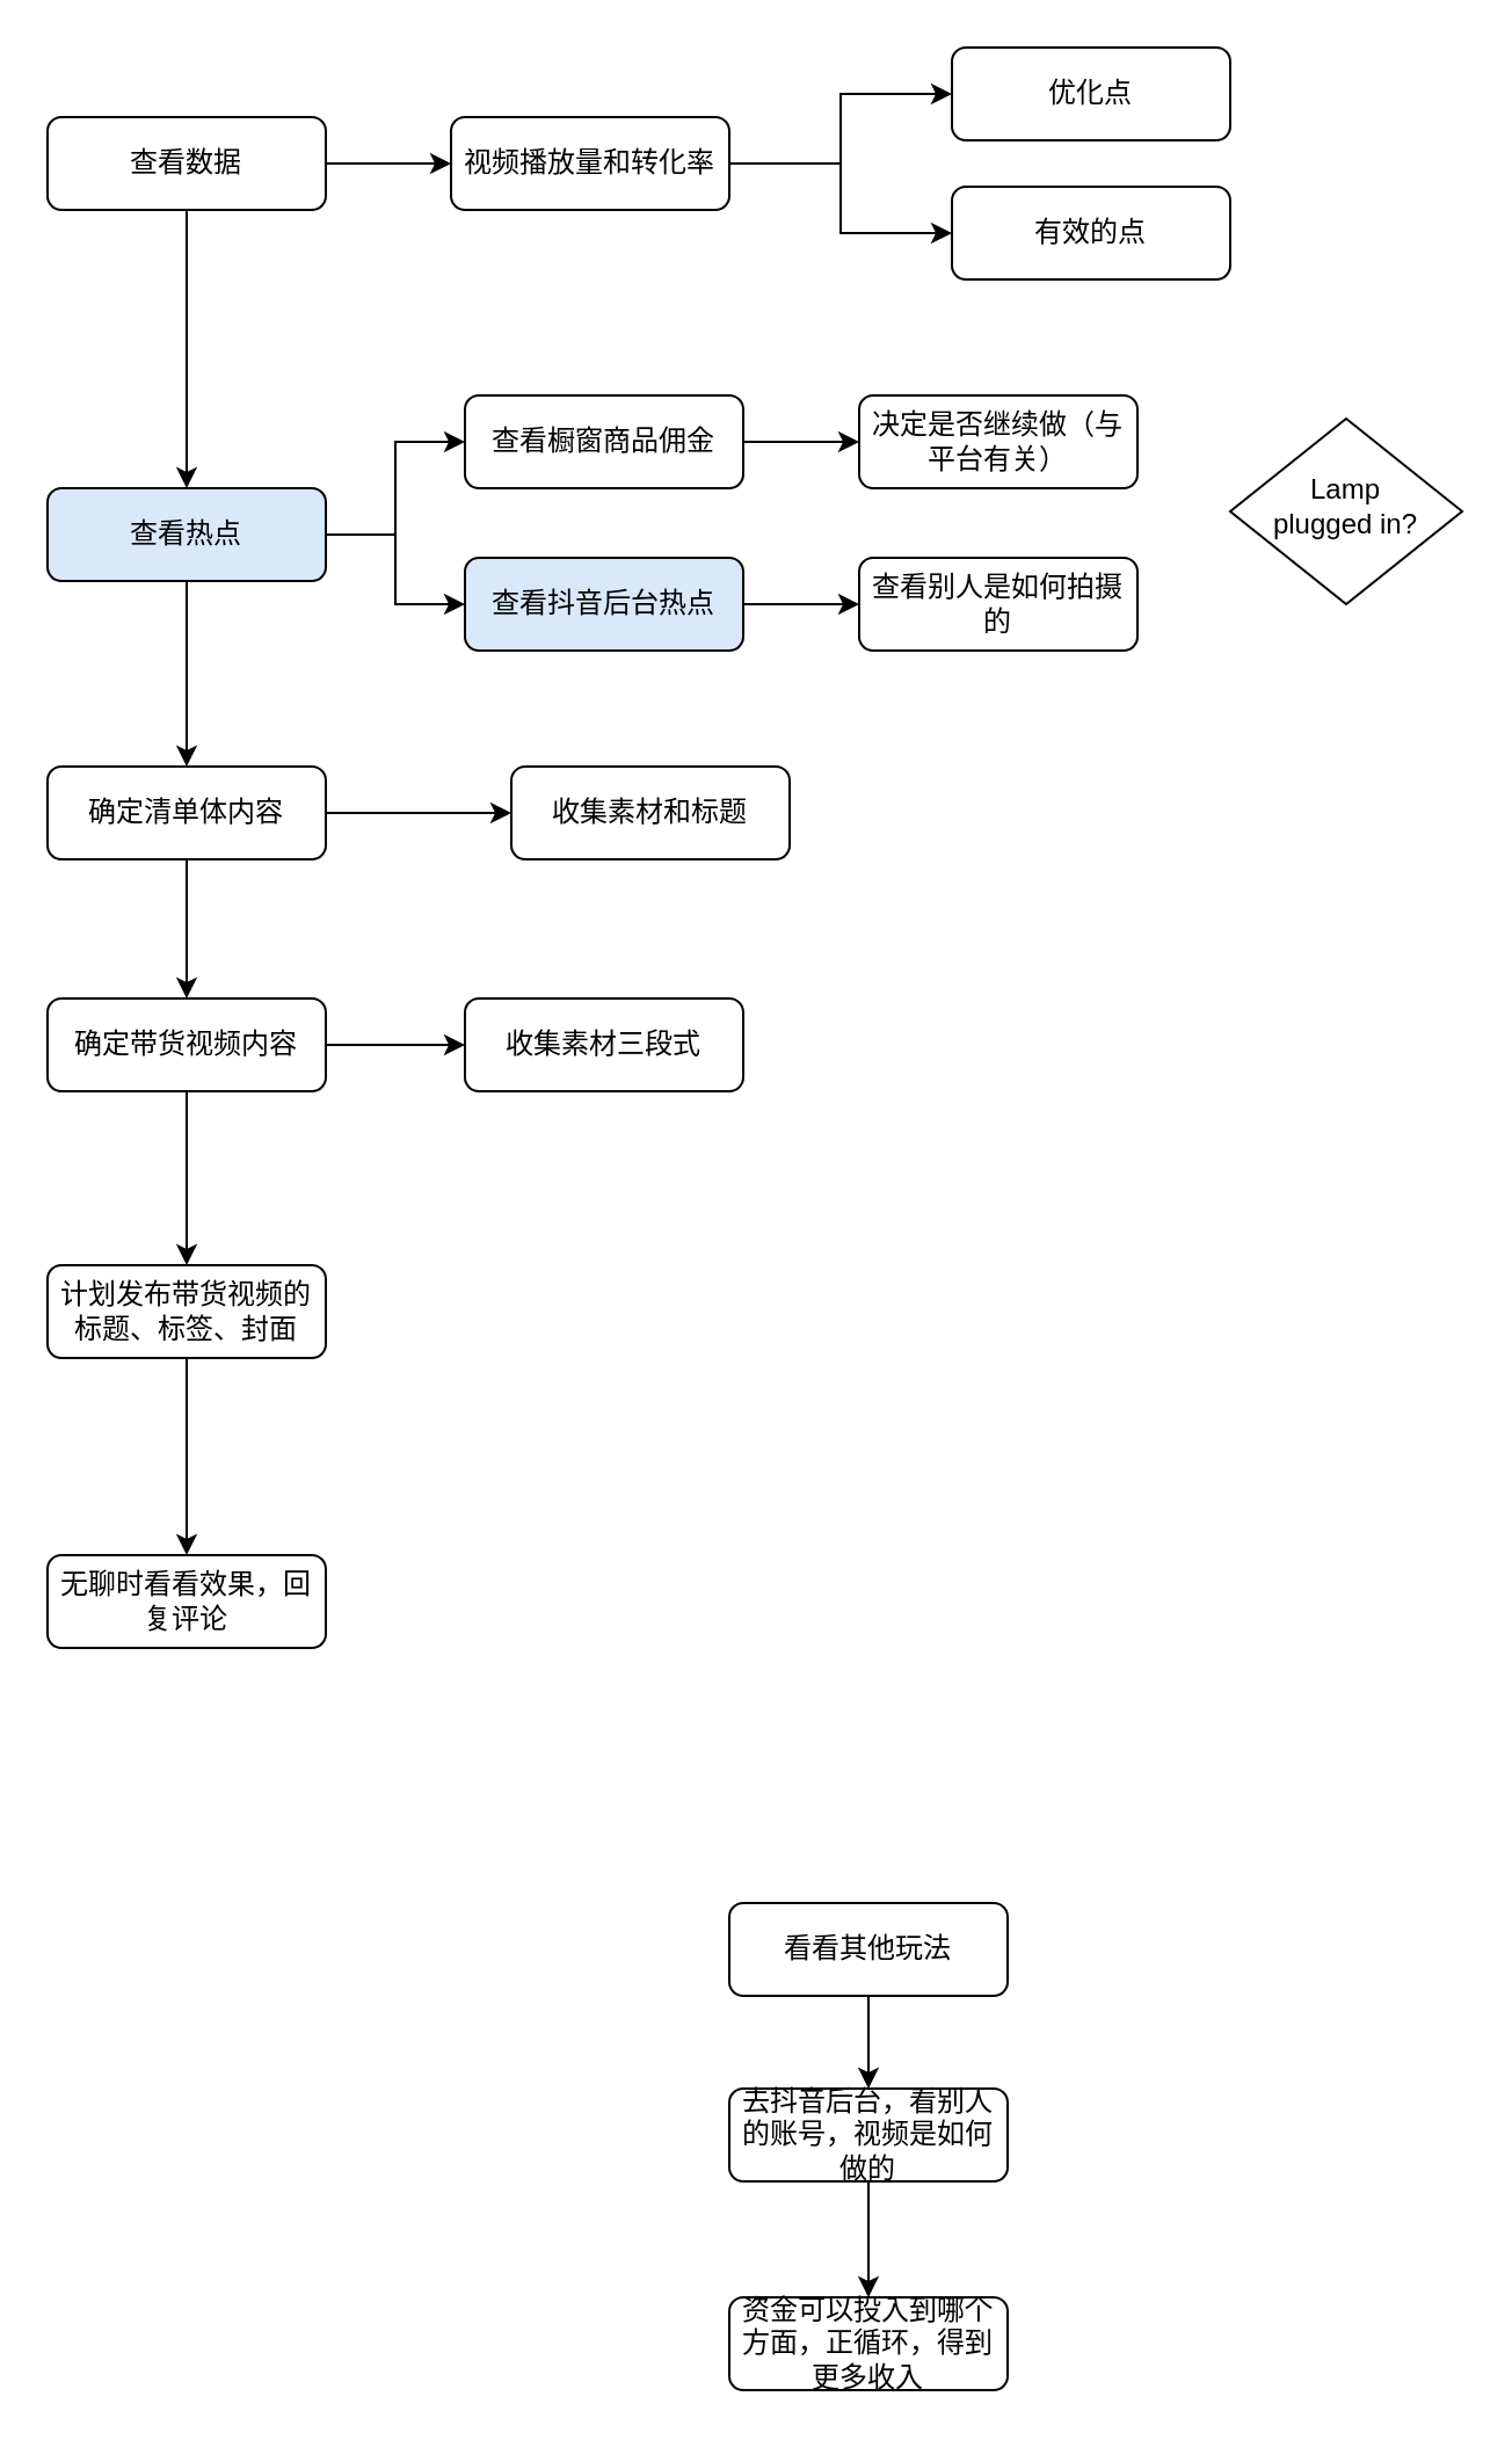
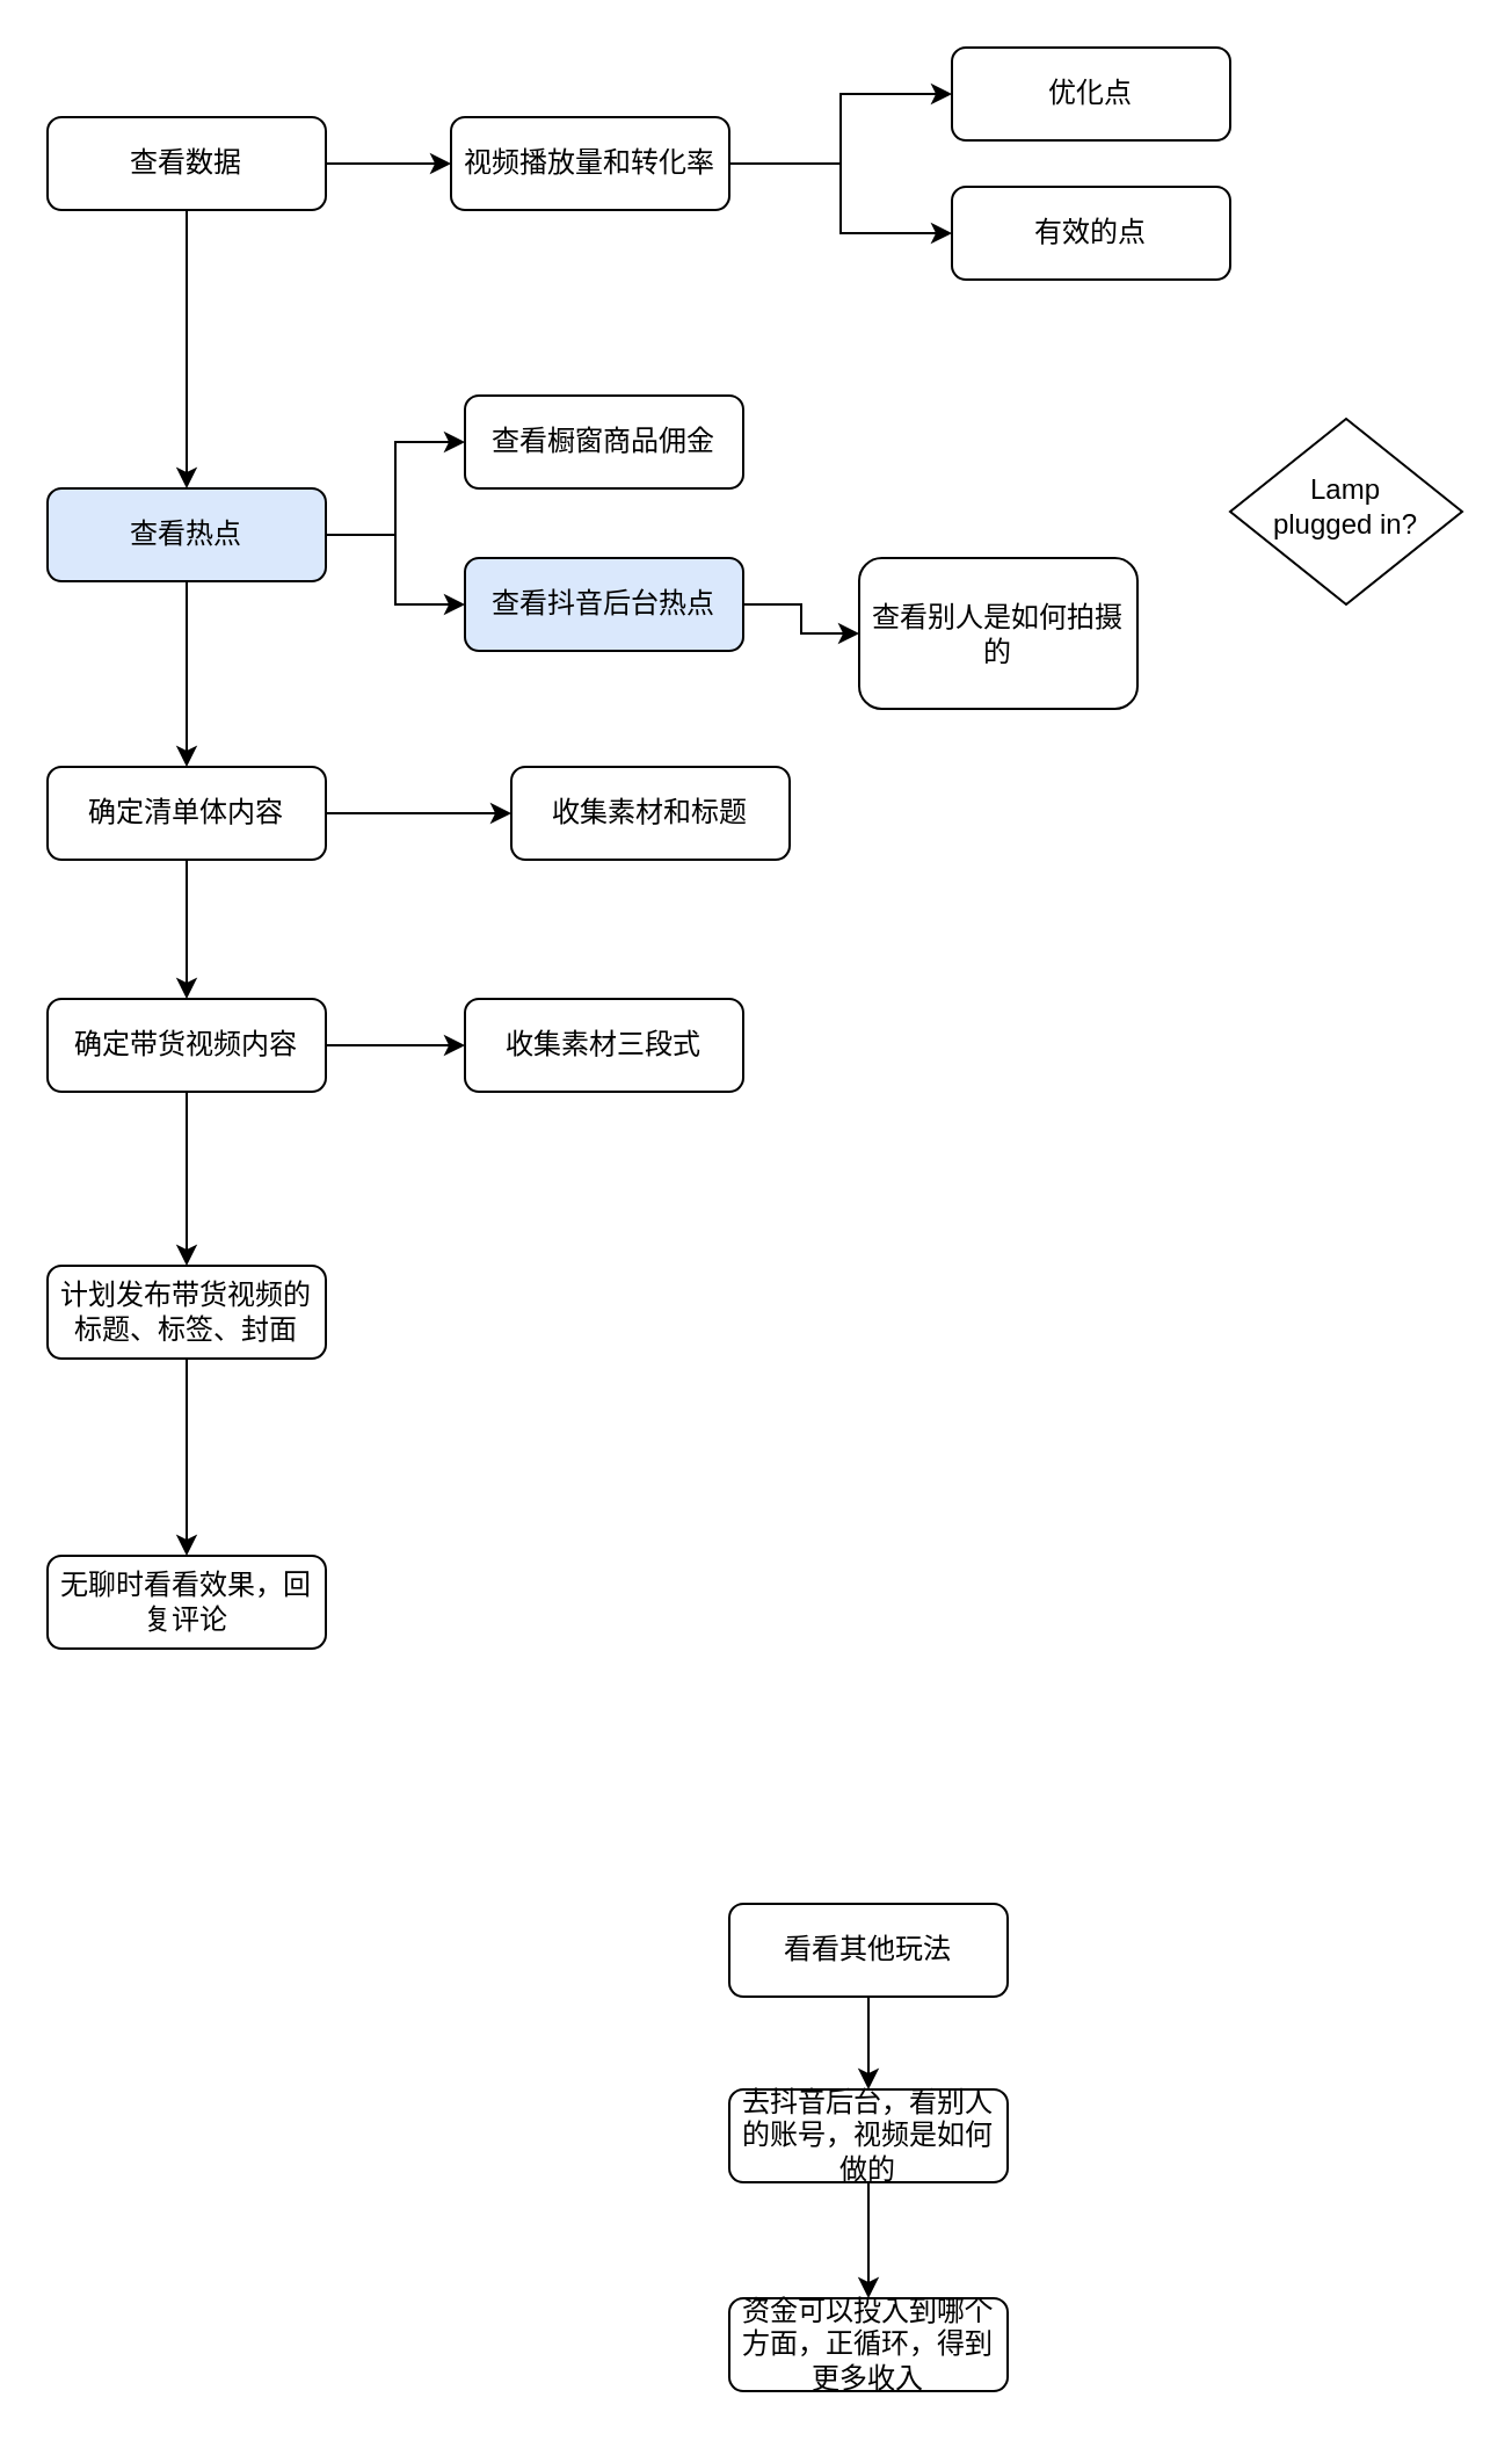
- <mxCell id="15" style="edgeStyle=orthogonalEdgeStyle;rounded=0;orthogonalLoop=1;jettySize=auto;html=1;exitX=1;exitY=0.5;exitDx=0;exitDy=0;entryX=0;entryY=0.5;entryDx=0;entryDy=0;" edge="1" parent="1" source="16" target="29"><mxGeometry relative="1" as="geometry" /></mxCell>
- <mxCell id="29" value="决定是否继续做（与平台有关）" style="rounded=1;whiteSpace=wrap;html=1;fontSize=12;glass=0;strokeWidth=1;shadow=0;" vertex="1" parent="1"><mxGeometry x="370" y="170" width="120" height="40" as="geometry" /></mxCell>
- <mxCell id="28" value="查看别人是如何拍摄的" style="rounded=1;whiteSpace=wrap;html=1;fontSize=12;glass=0;strokeWidth=1;shadow=0;" vertex="1" parent="1"><mxGeometry x="370" y="240" width="120" height="40" as="geometry" /></mxCell>
+ <mxCell id="28" value="查看别人是如何拍摄的" style="rounded=1;whiteSpace=wrap;html=1;fontSize=12;glass=0;strokeWidth=1;shadow=0;" vertex="1" parent="1"><mxGeometry x="370" y="240" width="120" height="65" as="geometry" /></mxCell>
